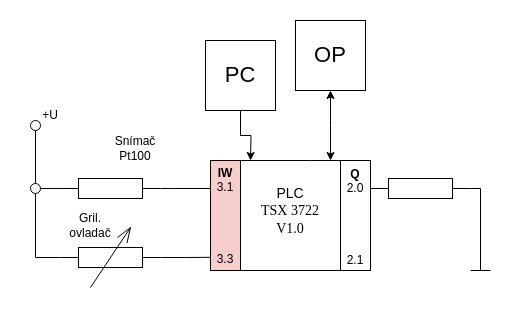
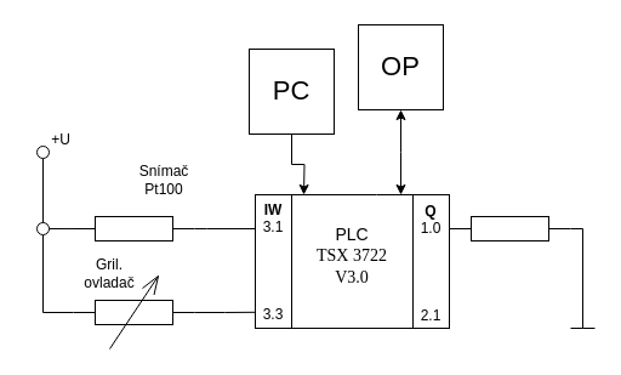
- <mxCell id="6" value="&lt;b&gt;Q&lt;/b&gt;&lt;br&gt;2.0&lt;br&gt;&lt;br&gt;&lt;br&gt;&lt;br&gt;&lt;br&gt;2.1" style="rounded=0;whiteSpace=wrap;html=1;align=center;horizontal=1;verticalAlign=top;" parent="1" vertex="1"><mxGeometry x="340" y="160" width="30" height="110" as="geometry" /></mxCell>
+ <mxCell id="6" value="&lt;b&gt;Q&lt;/b&gt;&lt;br&gt;1.0&lt;br&gt;&lt;br&gt;&lt;br&gt;&lt;br&gt;&lt;br&gt;2.1" style="rounded=0;whiteSpace=wrap;html=1;align=center;horizontal=1;verticalAlign=top;" parent="1" vertex="1"><mxGeometry x="340" y="160" width="30" height="110" as="geometry" /></mxCell>
- <mxCell id="16" value="&lt;font style=&quot;font-size: 14px&quot;&gt;PLC&lt;br&gt;&lt;span style=&quot;font-family: &amp;#34;times new roman&amp;#34; , serif&quot;&gt;TSX 3722 V1.0&lt;/span&gt;&lt;/font&gt;" style="text;html=1;strokeColor=none;fillColor=none;align=center;verticalAlign=middle;whiteSpace=wrap;rounded=0;" parent="1" vertex="1"><mxGeometry x="260" y="172" width="60" height="78" as="geometry" /></mxCell>
+ <mxCell id="16" value="&lt;font style=&quot;font-size: 14px&quot;&gt;PLC&lt;br&gt;&lt;span style=&quot;font-family: &amp;#34;times new roman&amp;#34; , serif&quot;&gt;TSX 3722 V3.0&lt;/span&gt;&lt;/font&gt;" style="text;html=1;strokeColor=none;fillColor=none;align=center;verticalAlign=middle;whiteSpace=wrap;rounded=0;" parent="1" vertex="1"><mxGeometry x="260" y="172" width="60" height="78" as="geometry" /></mxCell>
- <mxCell id="4" value="&lt;b&gt;IW&lt;/b&gt;&lt;br&gt;3.1&lt;br&gt;&lt;br&gt;&lt;br&gt;&lt;br&gt;&lt;br&gt;3.3" style="rounded=0;whiteSpace=wrap;html=1;align=center;verticalAlign=top;spacing=1;fillColor=#f8cecc;" parent="1" vertex="1"><mxGeometry x="210" y="160" width="30" height="110" as="geometry" /></mxCell>
+ <mxCell id="4" value="&lt;b&gt;IW&lt;/b&gt;&lt;br&gt;3.1&lt;br&gt;&lt;br&gt;&lt;br&gt;&lt;br&gt;&lt;br&gt;3.3" style="rounded=0;whiteSpace=wrap;html=1;align=center;verticalAlign=top;spacing=1;" parent="1" vertex="1"><mxGeometry x="210" y="160" width="30" height="110" as="geometry" /></mxCell>
